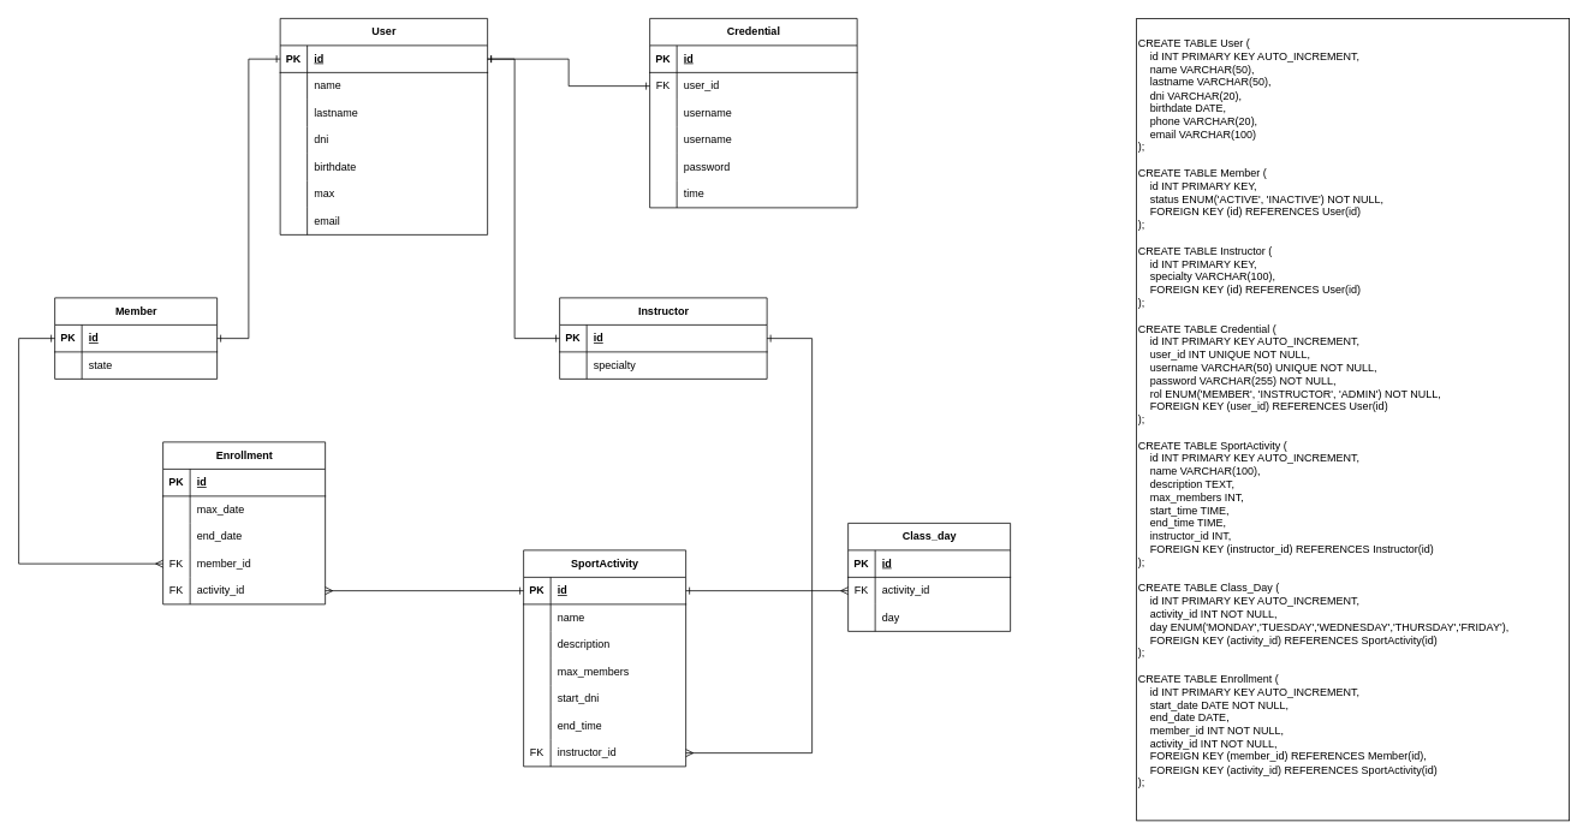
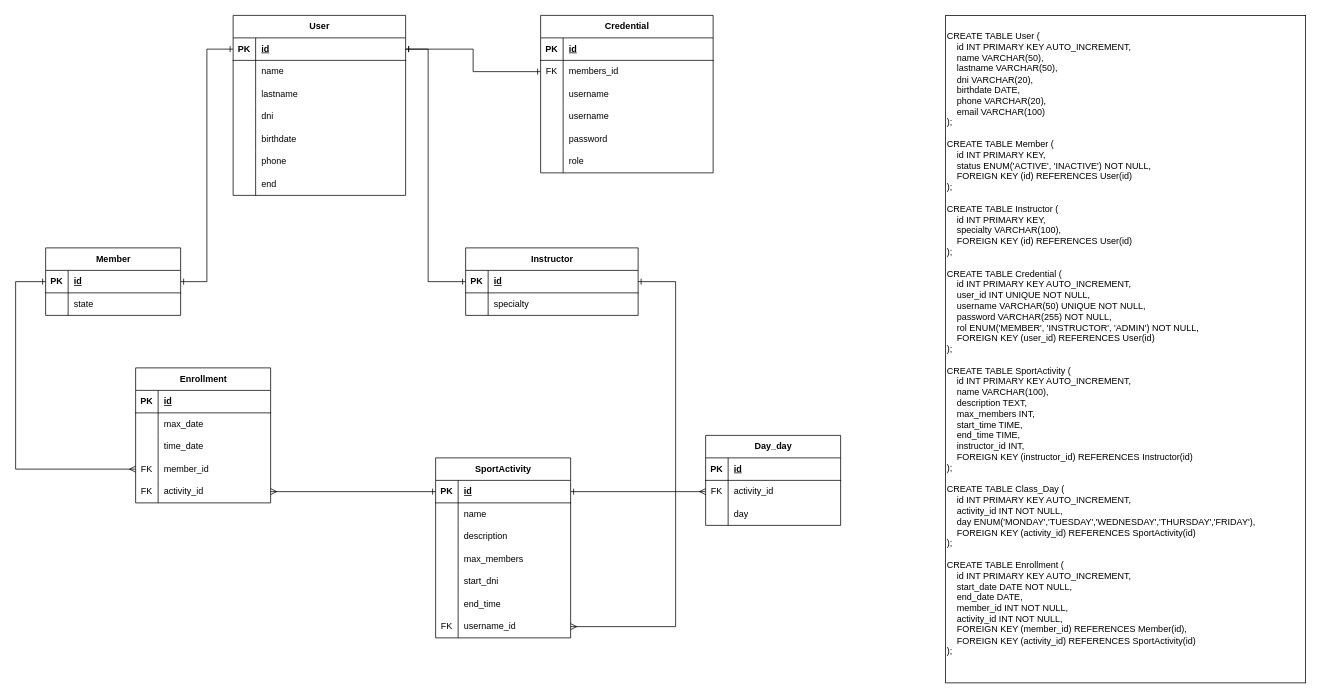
- <mxCell id="8" value="user_id" style="shape=partialRectangle;connectable=0;fillColor=none;top=0;left=0;bottom=0;right=0;align=left;spacingLeft=6;overflow=hidden;whiteSpace=wrap;html=1;" parent="6" vertex="1"><mxGeometry x="30" width="200" height="30" as="geometry"><mxRectangle width="200" height="30" as="alternateBounds" /></mxGeometry></mxCell>
+ <mxCell id="8" value="members_id" style="shape=partialRectangle;connectable=0;fillColor=none;top=0;left=0;bottom=0;right=0;align=left;spacingLeft=6;overflow=hidden;whiteSpace=wrap;html=1;" parent="6" vertex="1"><mxGeometry x="30" width="200" height="30" as="geometry"><mxRectangle width="200" height="30" as="alternateBounds" /></mxGeometry></mxCell>
- <mxCell id="46" value="max" style="shape=partialRectangle;connectable=0;fillColor=none;top=0;left=0;bottom=0;right=0;align=left;spacingLeft=6;overflow=hidden;whiteSpace=wrap;html=1;" parent="44" vertex="1"><mxGeometry x="30" width="200" height="30" as="geometry"><mxRectangle width="200" height="30" as="alternateBounds" /></mxGeometry></mxCell>
+ <mxCell id="46" value="phone" style="shape=partialRectangle;connectable=0;fillColor=none;top=0;left=0;bottom=0;right=0;align=left;spacingLeft=6;overflow=hidden;whiteSpace=wrap;html=1;" parent="44" vertex="1"><mxGeometry x="30" width="200" height="30" as="geometry"><mxRectangle width="200" height="30" as="alternateBounds" /></mxGeometry></mxCell>
- <mxCell id="20" value="time" style="shape=partialRectangle;connectable=0;fillColor=none;top=0;left=0;bottom=0;right=0;align=left;spacingLeft=6;overflow=hidden;whiteSpace=wrap;html=1;" parent="18" vertex="1"><mxGeometry x="30" width="200" height="30" as="geometry"><mxRectangle width="200" height="30" as="alternateBounds" /></mxGeometry></mxCell>
+ <mxCell id="20" value="role" style="shape=partialRectangle;connectable=0;fillColor=none;top=0;left=0;bottom=0;right=0;align=left;spacingLeft=6;overflow=hidden;whiteSpace=wrap;html=1;" parent="18" vertex="1"><mxGeometry x="30" width="200" height="30" as="geometry"><mxRectangle width="200" height="30" as="alternateBounds" /></mxGeometry></mxCell>
- <mxCell id="49" value="email" style="shape=partialRectangle;connectable=0;fillColor=none;top=0;left=0;bottom=0;right=0;align=left;spacingLeft=6;overflow=hidden;whiteSpace=wrap;html=1;" parent="47" vertex="1"><mxGeometry x="30" width="200" height="30" as="geometry"><mxRectangle width="200" height="30" as="alternateBounds" /></mxGeometry></mxCell>
+ <mxCell id="49" value="end" style="shape=partialRectangle;connectable=0;fillColor=none;top=0;left=0;bottom=0;right=0;align=left;spacingLeft=6;overflow=hidden;whiteSpace=wrap;html=1;" parent="47" vertex="1"><mxGeometry x="30" width="200" height="30" as="geometry"><mxRectangle width="200" height="30" as="alternateBounds" /></mxGeometry></mxCell>
- <mxCell id="66" value="end_date" style="shape=partialRectangle;connectable=0;fillColor=none;top=0;left=0;bottom=0;right=0;align=left;spacingLeft=6;overflow=hidden;whiteSpace=wrap;html=1;" parent="64" vertex="1"><mxGeometry x="30" width="150" height="30" as="geometry"><mxRectangle width="150" height="30" as="alternateBounds" /></mxGeometry></mxCell>
+ <mxCell id="66" value="time_date" style="shape=partialRectangle;connectable=0;fillColor=none;top=0;left=0;bottom=0;right=0;align=left;spacingLeft=6;overflow=hidden;whiteSpace=wrap;html=1;" parent="64" vertex="1"><mxGeometry x="30" width="150" height="30" as="geometry"><mxRectangle width="150" height="30" as="alternateBounds" /></mxGeometry></mxCell>
- <mxCell id="103" value="Class_day" style="shape=table;startSize=30;container=1;collapsible=1;childLayout=tableLayout;fixedRows=1;rowLines=0;fontStyle=1;align=center;resizeLast=1;html=1;" parent="1" vertex="1"><mxGeometry x="940" y="580" width="180" height="120" as="geometry" /></mxCell>
+ <mxCell id="103" value="Day_day" style="shape=table;startSize=30;container=1;collapsible=1;childLayout=tableLayout;fixedRows=1;rowLines=0;fontStyle=1;align=center;resizeLast=1;html=1;" parent="1" vertex="1"><mxGeometry x="940" y="580" width="180" height="120" as="geometry" /></mxCell>
- <mxCell id="94" value="instructor_id" style="shape=partialRectangle;connectable=0;fillColor=none;top=0;left=0;bottom=0;right=0;align=left;spacingLeft=6;overflow=hidden;whiteSpace=wrap;html=1;" parent="92" vertex="1"><mxGeometry x="30" width="150" height="30" as="geometry"><mxRectangle width="150" height="30" as="alternateBounds" /></mxGeometry></mxCell>
+ <mxCell id="94" value="username_id" style="shape=partialRectangle;connectable=0;fillColor=none;top=0;left=0;bottom=0;right=0;align=left;spacingLeft=6;overflow=hidden;whiteSpace=wrap;html=1;" parent="92" vertex="1"><mxGeometry x="30" width="150" height="30" as="geometry"><mxRectangle width="150" height="30" as="alternateBounds" /></mxGeometry></mxCell>
